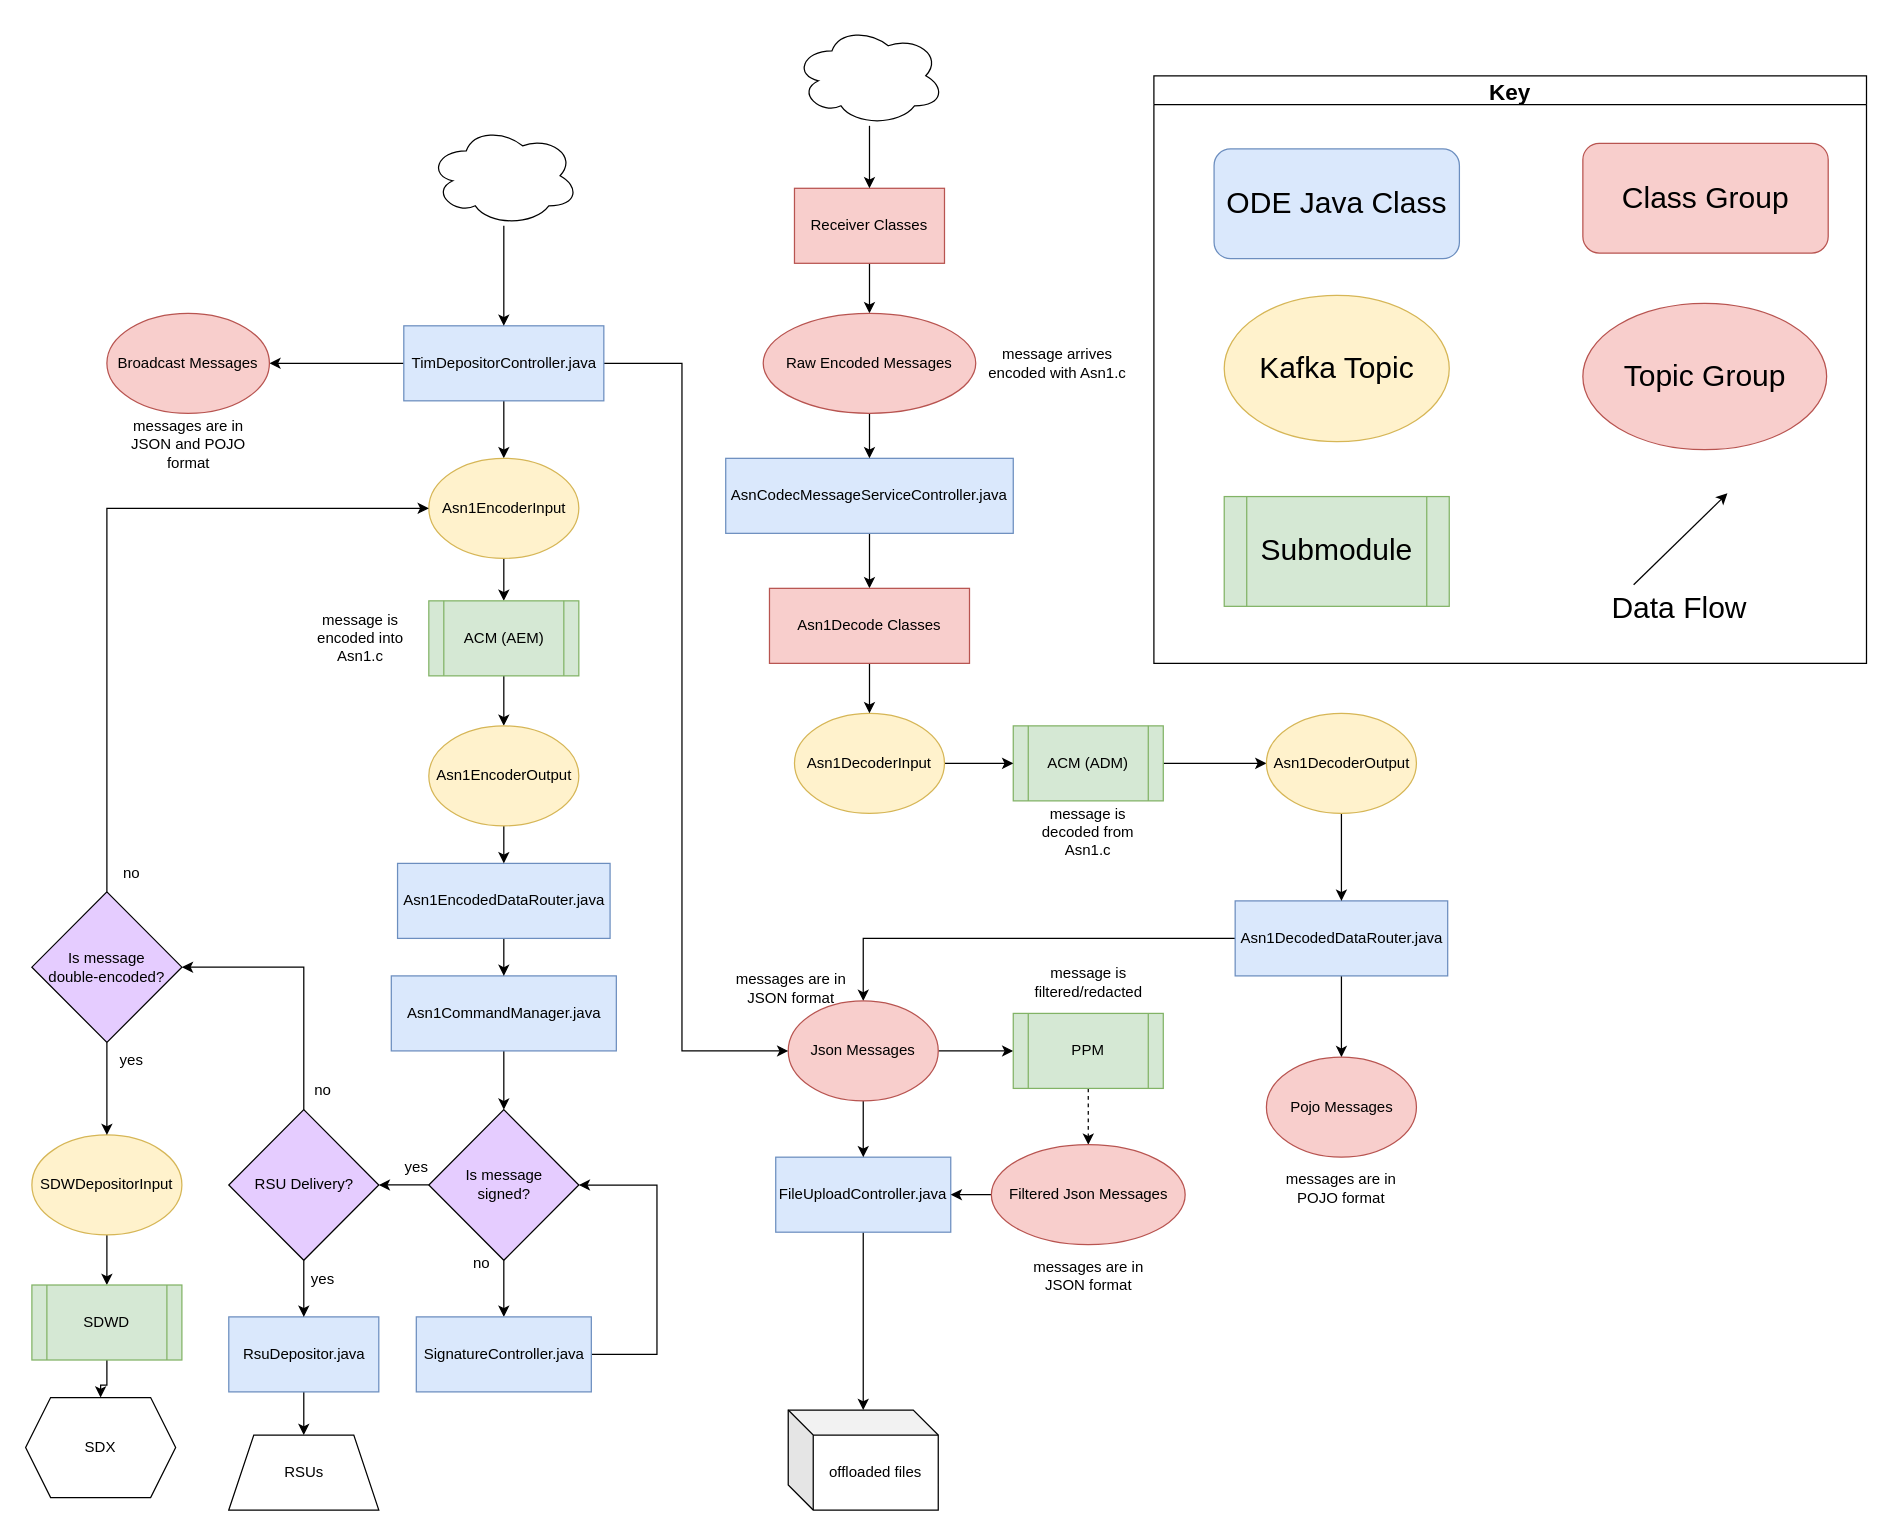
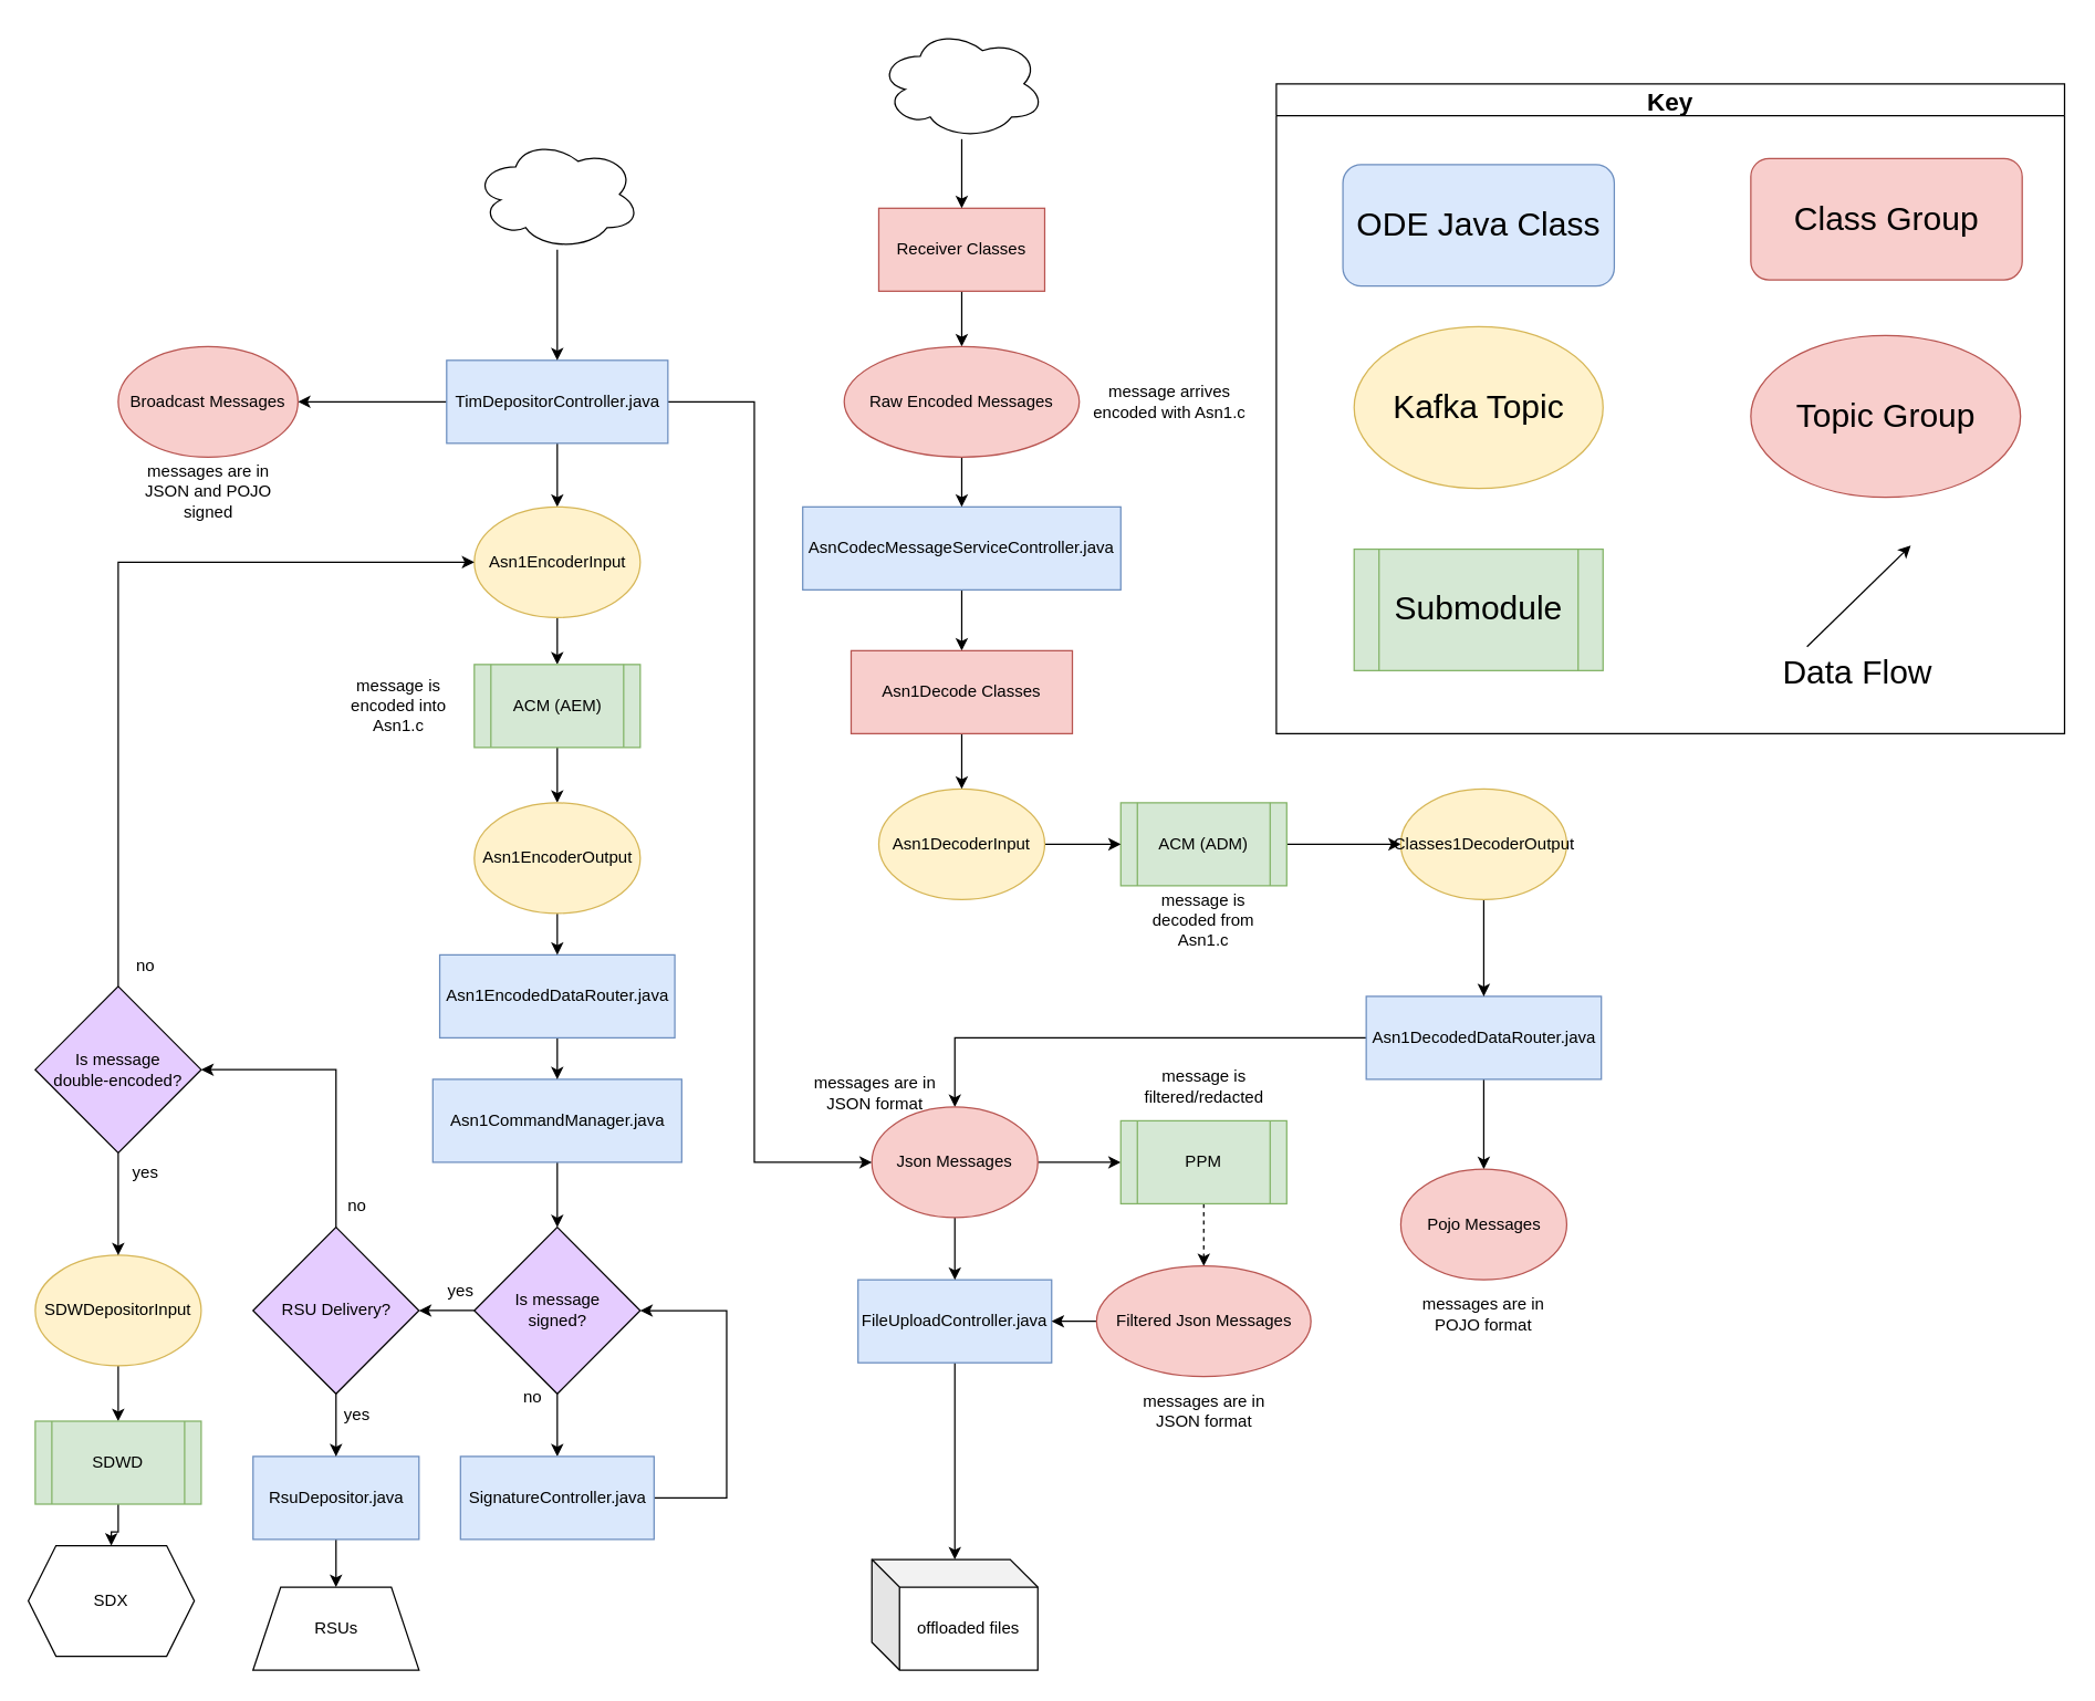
- <mxCell id="57" value="messages are in JSON and POJO format" style="text;html=1;strokeColor=none;fillColor=none;align=center;verticalAlign=middle;whiteSpace=wrap;rounded=0;" parent="1" vertex="1"><mxGeometry x="97.5" y="330" width="105" height="50" as="geometry" /></mxCell>
+ <mxCell id="57" value="messages are in JSON and POJO signed" style="text;html=1;strokeColor=none;fillColor=none;align=center;verticalAlign=middle;whiteSpace=wrap;rounded=0;" parent="1" vertex="1"><mxGeometry x="97.5" y="330" width="105" height="50" as="geometry" /></mxCell>
- <mxCell id="12" value="Asn1DecoderOutput" style="ellipse;whiteSpace=wrap;html=1;fillColor=#fff2cc;strokeColor=#d6b656;" parent="1" vertex="1"><mxGeometry x="1012.5" y="570" width="120" height="80" as="geometry" /></mxCell>
+ <mxCell id="12" value="Classes1DecoderOutput" style="ellipse;whiteSpace=wrap;html=1;fillColor=#fff2cc;strokeColor=#d6b656;" parent="1" vertex="1"><mxGeometry x="1012.5" y="570" width="120" height="80" as="geometry" /></mxCell>
